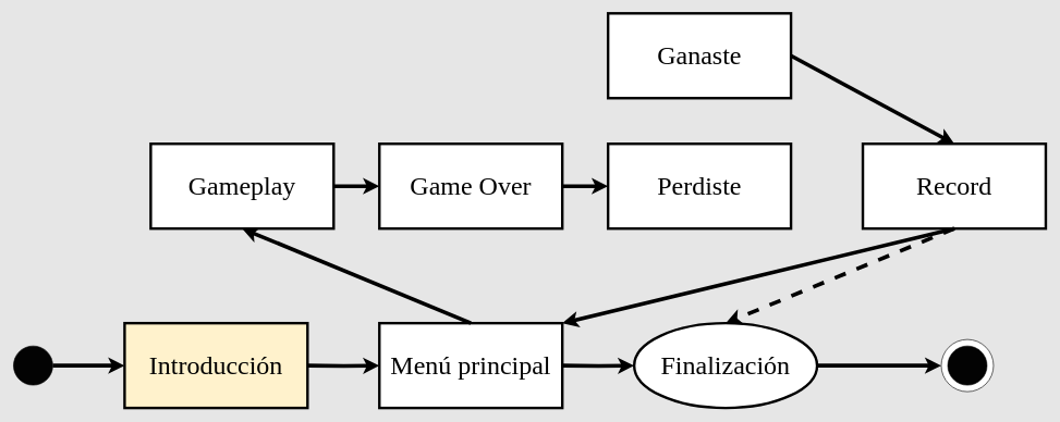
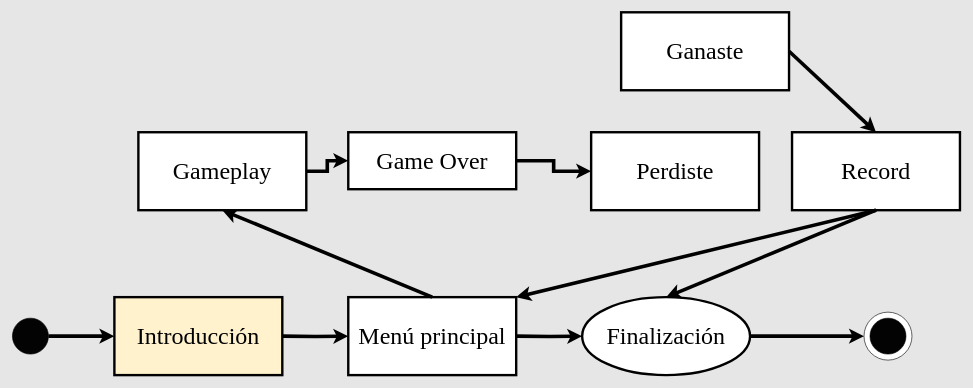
- <mxCell id="16" value="&lt;font face=&quot;Verdana&quot;&gt;&lt;span style=&quot;font-size: 40px&quot;&gt;Ganaste&lt;/span&gt;&lt;/font&gt;" style="rounded=0;whiteSpace=wrap;html=1;strokeWidth=4;" vertex="1" parent="1"><mxGeometry x="930" y="20" width="280" height="130" as="geometry" /></mxCell>
+ <mxCell id="16" value="&lt;font face=&quot;Verdana&quot;&gt;&lt;span style=&quot;font-size: 40px&quot;&gt;Ganaste&lt;/span&gt;&lt;/font&gt;" style="rounded=0;whiteSpace=wrap;html=1;strokeWidth=4;" vertex="1" parent="1"><mxGeometry x="1035" y="20" width="280" height="130" as="geometry" /></mxCell>
- <mxCell id="15" value="&lt;font face=&quot;Verdana&quot;&gt;&lt;span style=&quot;font-size: 40px&quot;&gt;Game Over&lt;/span&gt;&lt;/font&gt;" style="rounded=0;whiteSpace=wrap;html=1;strokeWidth=4;" vertex="1" parent="1"><mxGeometry x="580" y="220" width="280" height="130" as="geometry" /></mxCell>
+ <mxCell id="15" value="&lt;font face=&quot;Verdana&quot;&gt;&lt;span style=&quot;font-size: 40px&quot;&gt;Game Over&lt;/span&gt;&lt;/font&gt;" style="rounded=0;whiteSpace=wrap;html=1;strokeWidth=4;" vertex="1" parent="1"><mxGeometry x="580" y="220" width="280" height="95" as="geometry" /></mxCell>
- <mxCell id="17" value="&lt;font face=&quot;Verdana&quot;&gt;&lt;span style=&quot;font-size: 40px&quot;&gt;Perdiste&lt;/span&gt;&lt;/font&gt;" style="rounded=0;whiteSpace=wrap;html=1;strokeWidth=4;" vertex="1" parent="1"><mxGeometry x="930" y="220" width="280" height="130" as="geometry" /></mxCell>
+ <mxCell id="17" value="&lt;font face=&quot;Verdana&quot;&gt;&lt;span style=&quot;font-size: 40px&quot;&gt;Perdiste&lt;/span&gt;&lt;/font&gt;" style="rounded=0;whiteSpace=wrap;html=1;strokeWidth=4;" vertex="1" parent="1"><mxGeometry x="985" y="220" width="280" height="130" as="geometry" /></mxCell>
- <mxCell id="21" value="" style="endArrow=classic;html=1;strokeWidth=6;entryX=0.5;entryY=0;entryDx=0;entryDy=0;exitX=0.5;exitY=1;exitDx=0;exitDy=0;dashed=1;" edge="1" parent="1" source="18" target="10"><mxGeometry width="50" height="50" relative="1" as="geometry"><mxPoint x="710" y="540" as="sourcePoint" /><mxPoint x="760" y="490" as="targetPoint" /></mxGeometry></mxCell>
+ <mxCell id="21" value="" style="endArrow=classic;html=1;strokeWidth=6;entryX=0.5;entryY=0;entryDx=0;entryDy=0;exitX=0.5;exitY=1;exitDx=0;exitDy=0;" edge="1" parent="1" source="18" target="10"><mxGeometry width="50" height="50" relative="1" as="geometry"><mxPoint x="710" y="540" as="sourcePoint" /><mxPoint x="760" y="490" as="targetPoint" /></mxGeometry></mxCell>
